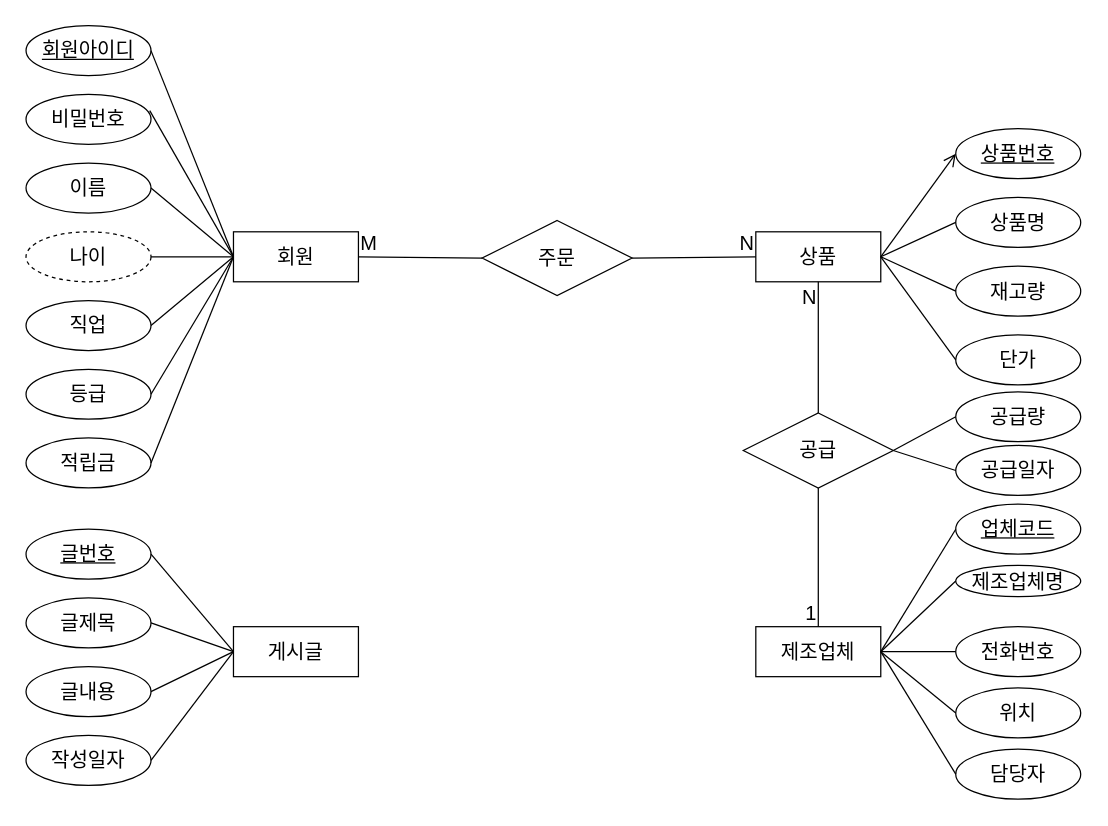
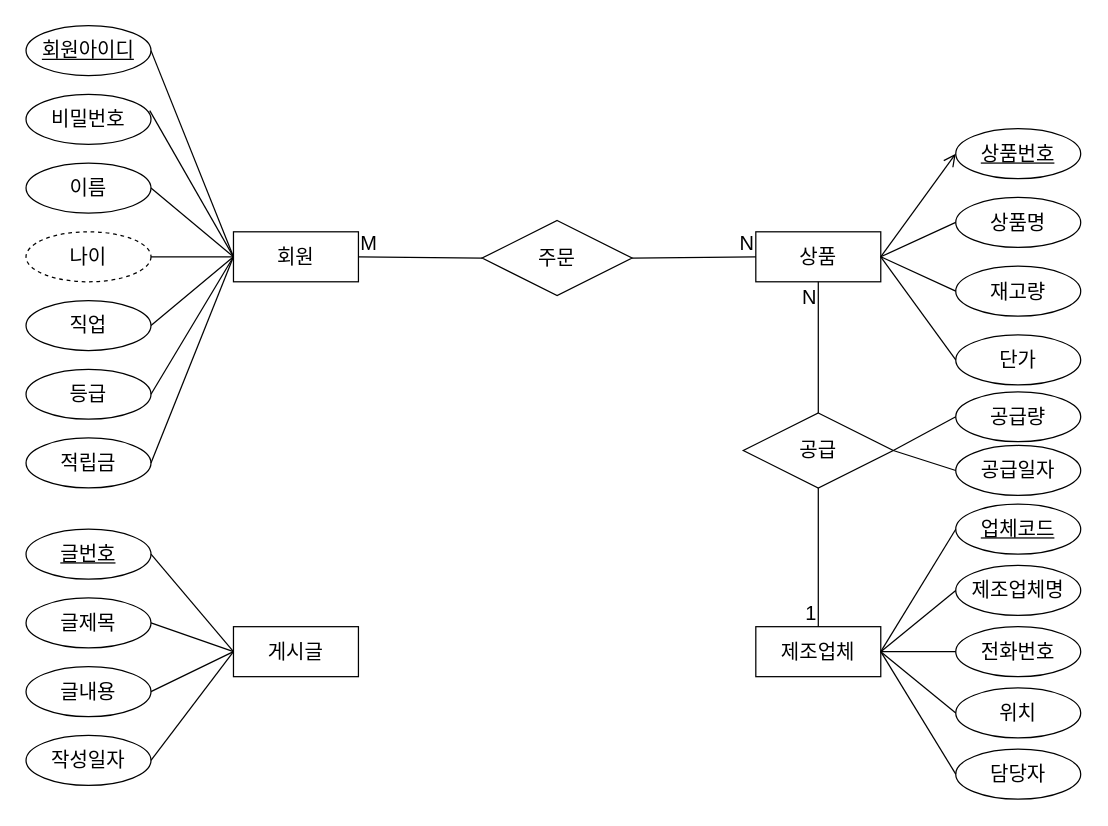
- <mxCell id="44" value="제조업체명" style="ellipse;whiteSpace=wrap;html=1;align=center;fontSize=16;" vertex="1" parent="1"><mxGeometry x="764" y="452" width="100" height="25" as="geometry" /></mxCell>
+ <mxCell id="44" value="제조업체명" style="ellipse;whiteSpace=wrap;html=1;align=center;fontSize=16;" vertex="1" parent="1"><mxGeometry x="764" y="452" width="100" height="40" as="geometry" /></mxCell>
